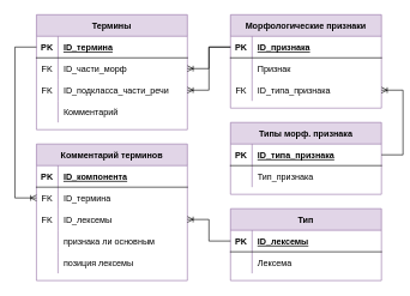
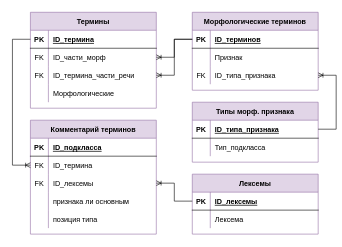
- <mxCell id="22" value="Морфологические признаки" style="shape=table;startSize=30;container=1;collapsible=1;childLayout=tableLayout;fixedRows=1;rowLines=0;fontStyle=1;align=center;resizeLast=1;fillColor=#e1d5e7;strokeColor=#9673a6;" parent="1" vertex="1"><mxGeometry x="320" y="20" width="210" height="130" as="geometry" /></mxCell>
+ <mxCell id="22" value="Морфологические терминов" style="shape=table;startSize=30;container=1;collapsible=1;childLayout=tableLayout;fixedRows=1;rowLines=0;fontStyle=1;align=center;resizeLast=1;fillColor=#e1d5e7;strokeColor=#9673a6;" parent="1" vertex="1"><mxGeometry x="320" y="20" width="210" height="130" as="geometry" /></mxCell>
- <mxCell id="25" value="ID_признака" style="shape=partialRectangle;connectable=0;fillColor=none;top=0;left=0;bottom=0;right=0;align=left;spacingLeft=6;fontStyle=5;overflow=hidden;" parent="23" vertex="1"><mxGeometry x="30" width="180" height="30" as="geometry"><mxRectangle width="180" height="30" as="alternateBounds" /></mxGeometry></mxCell>
+ <mxCell id="25" value="ID_терминов" style="shape=partialRectangle;connectable=0;fillColor=none;top=0;left=0;bottom=0;right=0;align=left;spacingLeft=6;fontStyle=5;overflow=hidden;" parent="23" vertex="1"><mxGeometry x="30" width="180" height="30" as="geometry"><mxRectangle width="180" height="30" as="alternateBounds" /></mxGeometry></mxCell>
- <mxCell id="18" value="ID_подкласса_части_речи" style="shape=partialRectangle;connectable=0;fillColor=none;top=0;left=0;bottom=0;right=0;align=left;spacingLeft=6;overflow=hidden;" parent="16" vertex="1"><mxGeometry x="30" width="180" height="30" as="geometry"><mxRectangle width="180" height="30" as="alternateBounds" /></mxGeometry></mxCell>
+ <mxCell id="18" value="ID_термина_части_речи" style="shape=partialRectangle;connectable=0;fillColor=none;top=0;left=0;bottom=0;right=0;align=left;spacingLeft=6;overflow=hidden;" parent="16" vertex="1"><mxGeometry x="30" width="180" height="30" as="geometry"><mxRectangle width="180" height="30" as="alternateBounds" /></mxGeometry></mxCell>
- <mxCell id="21" value="Комментарий" style="shape=partialRectangle;connectable=0;fillColor=none;top=0;left=0;bottom=0;right=0;align=left;spacingLeft=6;overflow=hidden;" vertex="1" parent="19"><mxGeometry x="30" width="180" height="30" as="geometry"><mxRectangle width="180" height="30" as="alternateBounds" /></mxGeometry></mxCell>
+ <mxCell id="21" value="Морфологические" style="shape=partialRectangle;connectable=0;fillColor=none;top=0;left=0;bottom=0;right=0;align=left;spacingLeft=6;overflow=hidden;" vertex="1" parent="19"><mxGeometry x="30" width="180" height="30" as="geometry"><mxRectangle width="180" height="30" as="alternateBounds" /></mxGeometry></mxCell>
- <mxCell id="45" value="ID_компонента" style="shape=partialRectangle;connectable=0;fillColor=none;top=0;left=0;bottom=0;right=0;align=left;spacingLeft=6;fontStyle=5;overflow=hidden;" vertex="1" parent="43"><mxGeometry x="30" width="180" height="30" as="geometry"><mxRectangle width="180" height="30" as="alternateBounds" /></mxGeometry></mxCell>
+ <mxCell id="45" value="ID_подкласса" style="shape=partialRectangle;connectable=0;fillColor=none;top=0;left=0;bottom=0;right=0;align=left;spacingLeft=6;fontStyle=5;overflow=hidden;" vertex="1" parent="43"><mxGeometry x="30" width="180" height="30" as="geometry"><mxRectangle width="180" height="30" as="alternateBounds" /></mxGeometry></mxCell>
- <mxCell id="38" value="Тип_признака" style="shape=partialRectangle;connectable=0;fillColor=none;top=0;left=0;bottom=0;right=0;align=left;spacingLeft=6;overflow=hidden;" parent="36" vertex="1"><mxGeometry x="30" width="180" height="30" as="geometry"><mxRectangle width="180" height="30" as="alternateBounds" /></mxGeometry></mxCell>
+ <mxCell id="38" value="Тип_подкласса" style="shape=partialRectangle;connectable=0;fillColor=none;top=0;left=0;bottom=0;right=0;align=left;spacingLeft=6;overflow=hidden;" parent="36" vertex="1"><mxGeometry x="30" width="180" height="30" as="geometry"><mxRectangle width="180" height="30" as="alternateBounds" /></mxGeometry></mxCell>
- <mxCell id="2" value="Тип" style="shape=table;startSize=30;container=1;collapsible=1;childLayout=tableLayout;fixedRows=1;rowLines=0;fontStyle=1;align=center;resizeLast=1;fillColor=#e1d5e7;strokeColor=#9673a6;" parent="1" vertex="1"><mxGeometry x="320" y="290" width="210" height="100" as="geometry" /></mxCell>
+ <mxCell id="2" value="Лексемы" style="shape=table;startSize=30;container=1;collapsible=1;childLayout=tableLayout;fixedRows=1;rowLines=0;fontStyle=1;align=center;resizeLast=1;fillColor=#e1d5e7;strokeColor=#9673a6;" parent="1" vertex="1"><mxGeometry x="320" y="290" width="210" height="100" as="geometry" /></mxCell>
- <mxCell id="57" value="позиция лексемы" style="shape=partialRectangle;connectable=0;fillColor=none;top=0;left=0;bottom=0;right=0;align=left;spacingLeft=6;overflow=hidden;" vertex="1" parent="55"><mxGeometry x="30" width="180" height="30" as="geometry"><mxRectangle width="180" height="30" as="alternateBounds" /></mxGeometry></mxCell>
+ <mxCell id="57" value="позиция типа" style="shape=partialRectangle;connectable=0;fillColor=none;top=0;left=0;bottom=0;right=0;align=left;spacingLeft=6;overflow=hidden;" vertex="1" parent="55"><mxGeometry x="30" width="180" height="30" as="geometry"><mxRectangle width="180" height="30" as="alternateBounds" /></mxGeometry></mxCell>
